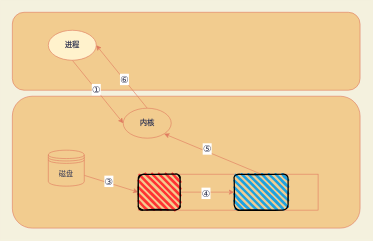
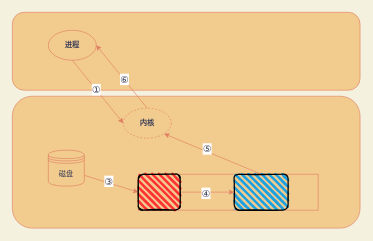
- <mxCell id="6" value="进程" style="ellipse;whiteSpace=wrap;html=1;rounded=0;sketch=0;fontColor=#393C56;strokeColor=#E07A5F;fillColor=#fff2cc;fontStyle=1;" vertex="1" parent="1"><mxGeometry x="80" y="50" width="80" height="50" as="geometry" /></mxCell>
+ <mxCell id="6" value="进程" style="ellipse;whiteSpace=wrap;html=1;rounded=0;sketch=0;fontColor=#393C56;strokeColor=#E07A5F;fillColor=#F2CC8F;fontStyle=1" vertex="1" parent="1"><mxGeometry x="80" y="50" width="80" height="50" as="geometry" /></mxCell>
- <mxCell id="9" value="内核" style="ellipse;whiteSpace=wrap;html=1;rounded=0;sketch=0;fontColor=#393C56;strokeColor=#E07A5F;fillColor=#F2CC8F;fontStyle=1" vertex="1" parent="1"><mxGeometry x="205" y="180" width="80" height="50" as="geometry" /></mxCell>
+ <mxCell id="9" value="内核" style="ellipse;whiteSpace=wrap;html=1;rounded=0;sketch=0;fontColor=#393C56;strokeColor=#E07A5F;fillColor=#F2CC8F;fontStyle=1;dashed=1;" vertex="1" parent="1"><mxGeometry x="205" y="180" width="80" height="50" as="geometry" /></mxCell>
